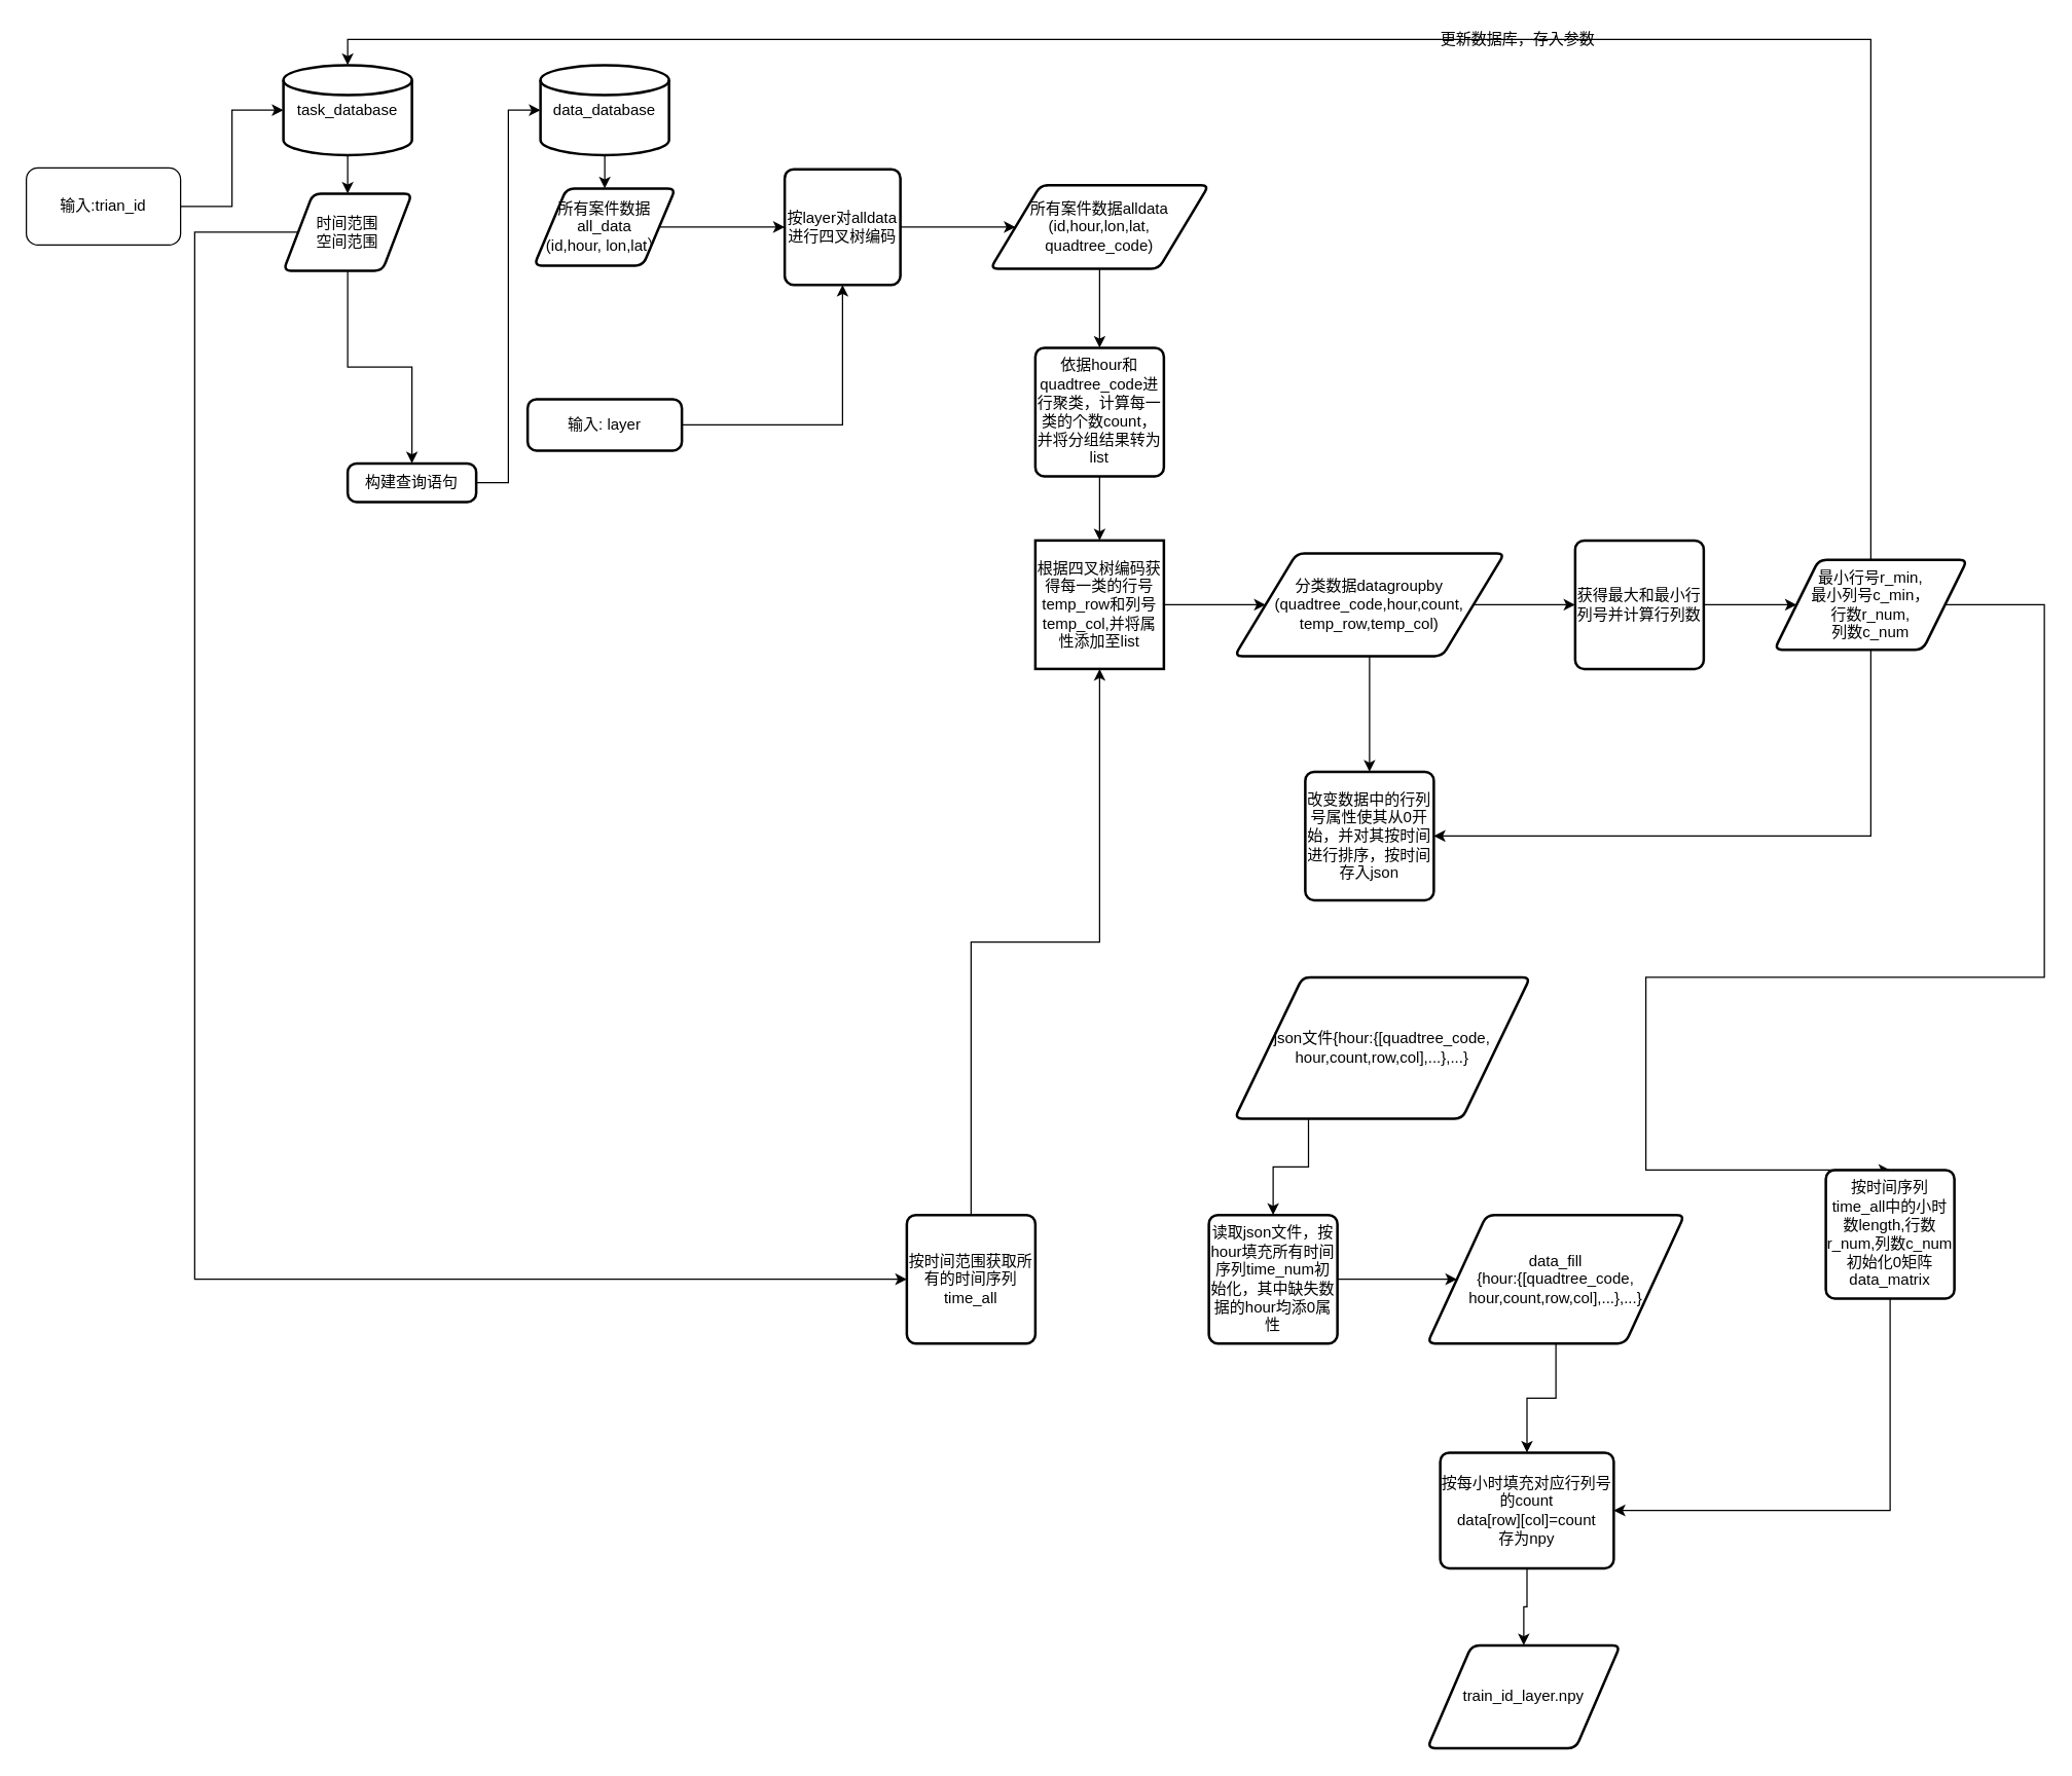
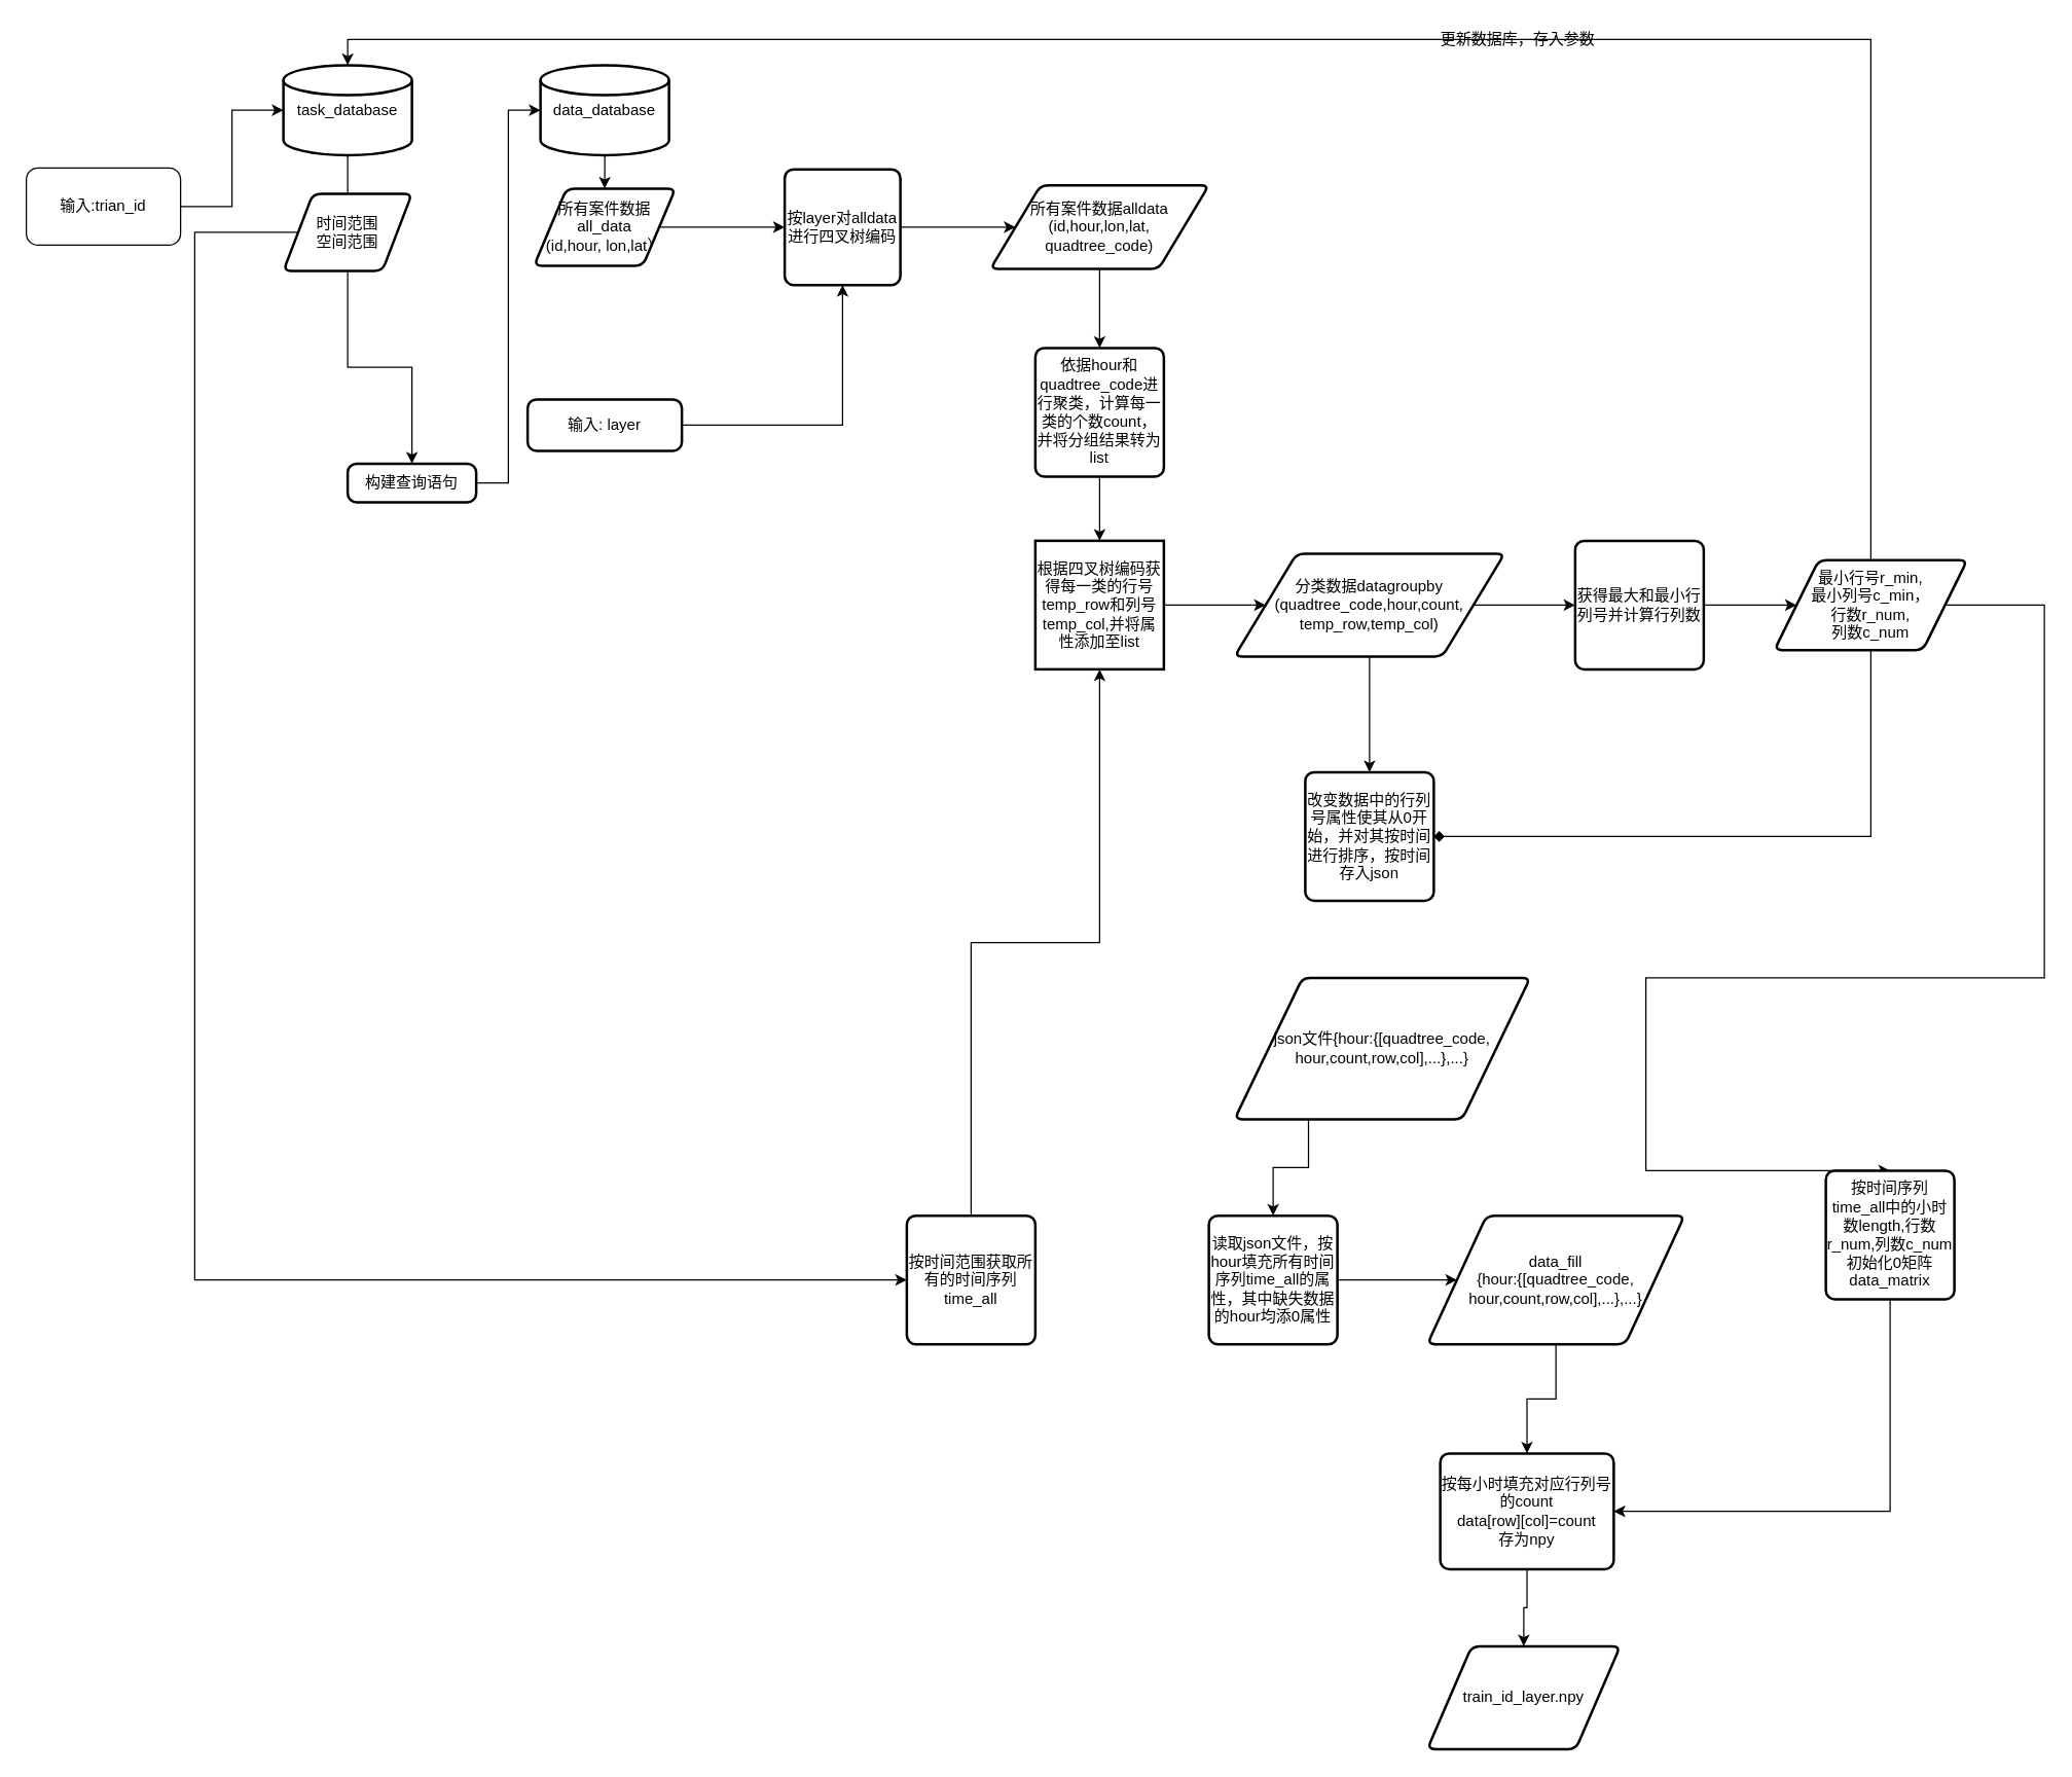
- <mxCell id="4" style="edgeStyle=orthogonalEdgeStyle;rounded=0;orthogonalLoop=1;jettySize=auto;html=1;exitX=0.5;exitY=1;exitDx=0;exitDy=0;exitPerimeter=0;" edge="1" parent="1" source="5" target="10"><mxGeometry relative="1" as="geometry"><mxPoint x="270" y="170" as="targetPoint" /></mxGeometry></mxCell>
+ <mxCell id="4" style="edgeStyle=orthogonalEdgeStyle;rounded=0;orthogonalLoop=1;jettySize=auto;html=1;exitX=0.5;exitY=1;exitDx=0;exitDy=0;exitPerimeter=0;endArrow=none;" edge="1" parent="1" source="5" target="10"><mxGeometry relative="1" as="geometry"><mxPoint x="270" y="170" as="targetPoint" /></mxGeometry></mxCell>
- <mxCell id="31" style="edgeStyle=orthogonalEdgeStyle;rounded=0;orthogonalLoop=1;jettySize=auto;html=1;exitX=0.5;exitY=1;exitDx=0;exitDy=0;entryX=1;entryY=0.5;entryDx=0;entryDy=0;" edge="1" parent="1" source="33" target="35"><mxGeometry relative="1" as="geometry" /></mxCell>
+ <mxCell id="31" style="edgeStyle=orthogonalEdgeStyle;rounded=0;orthogonalLoop=1;jettySize=auto;html=1;exitX=0.5;exitY=1;exitDx=0;exitDy=0;entryX=1;entryY=0.5;entryDx=0;entryDy=0;endArrow=diamond;" edge="1" parent="1" source="33" target="35"><mxGeometry relative="1" as="geometry" /></mxCell>
- <mxCell id="41" value="读取json文件，按hour填充所有时间序列time_num初始化，其中缺失数据的hour均添0属性" style="rounded=1;whiteSpace=wrap;html=1;absoluteArcSize=1;arcSize=14;strokeWidth=2;" vertex="1" parent="1"><mxGeometry x="940" y="945" width="100" height="100" as="geometry" /></mxCell>
+ <mxCell id="41" value="读取json文件，按hour填充所有时间序列time_all的属性，其中缺失数据的hour均添0属性" style="rounded=1;whiteSpace=wrap;html=1;absoluteArcSize=1;arcSize=14;strokeWidth=2;" vertex="1" parent="1"><mxGeometry x="940" y="945" width="100" height="100" as="geometry" /></mxCell>
